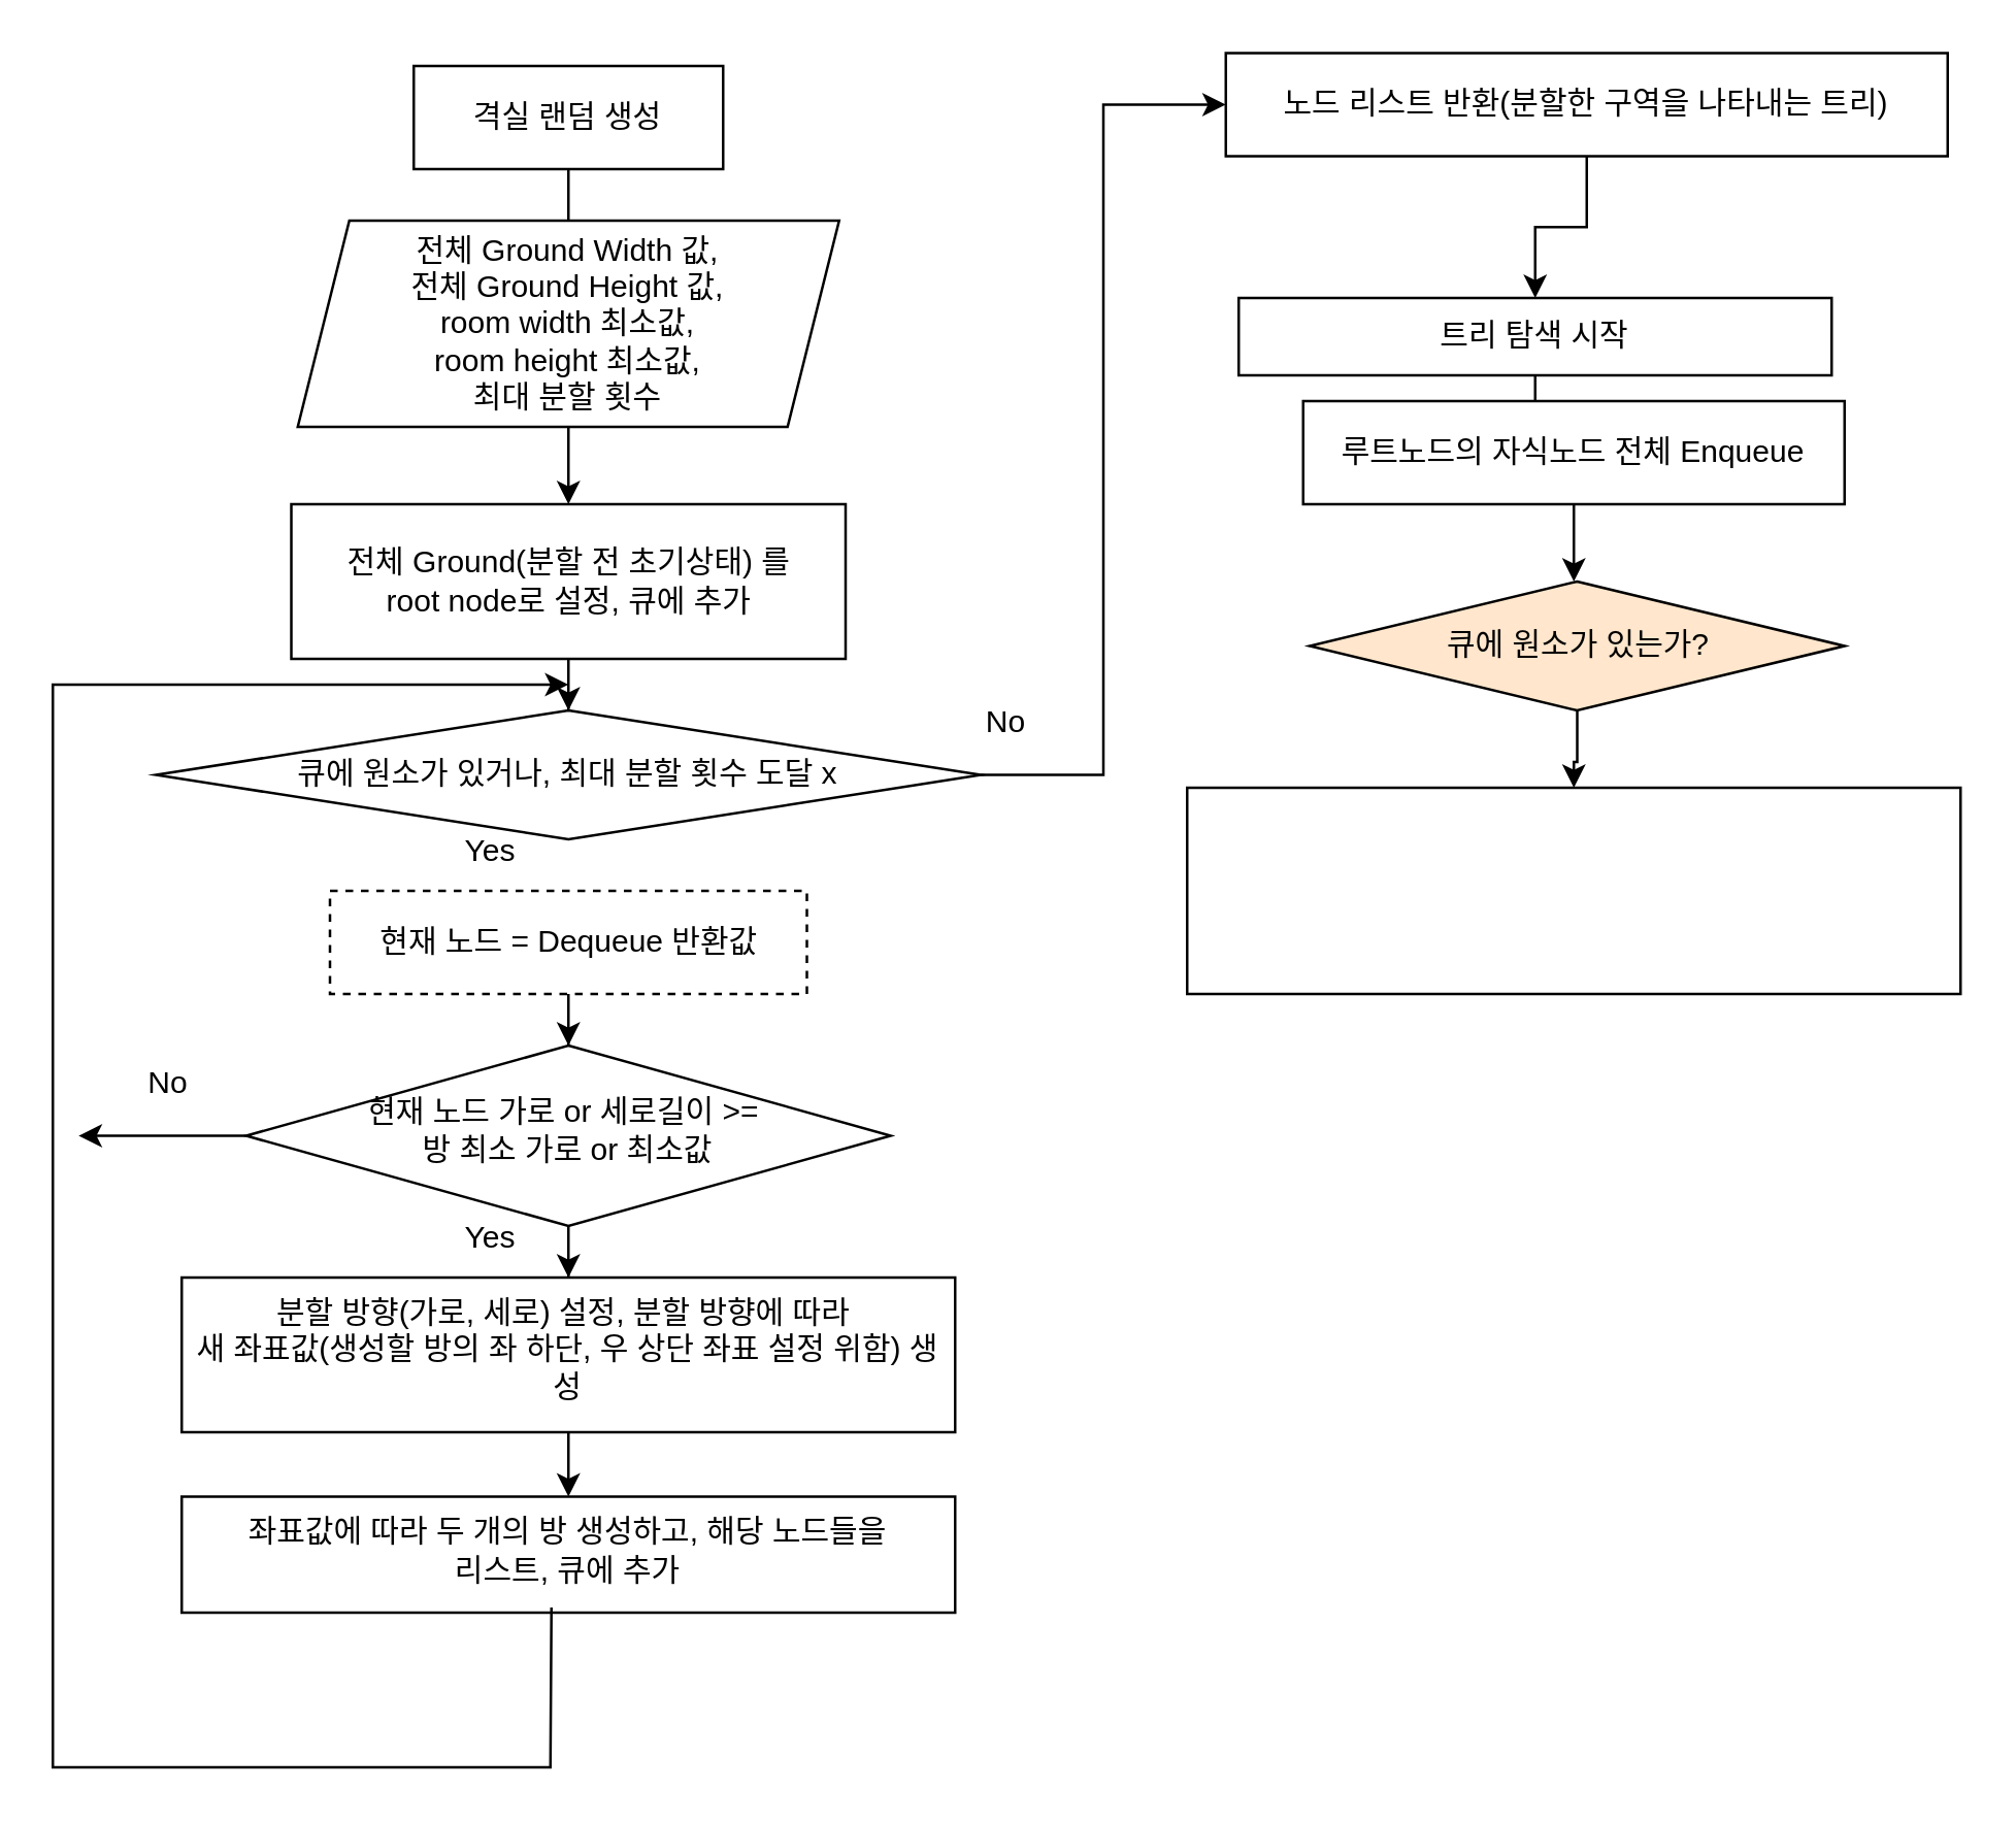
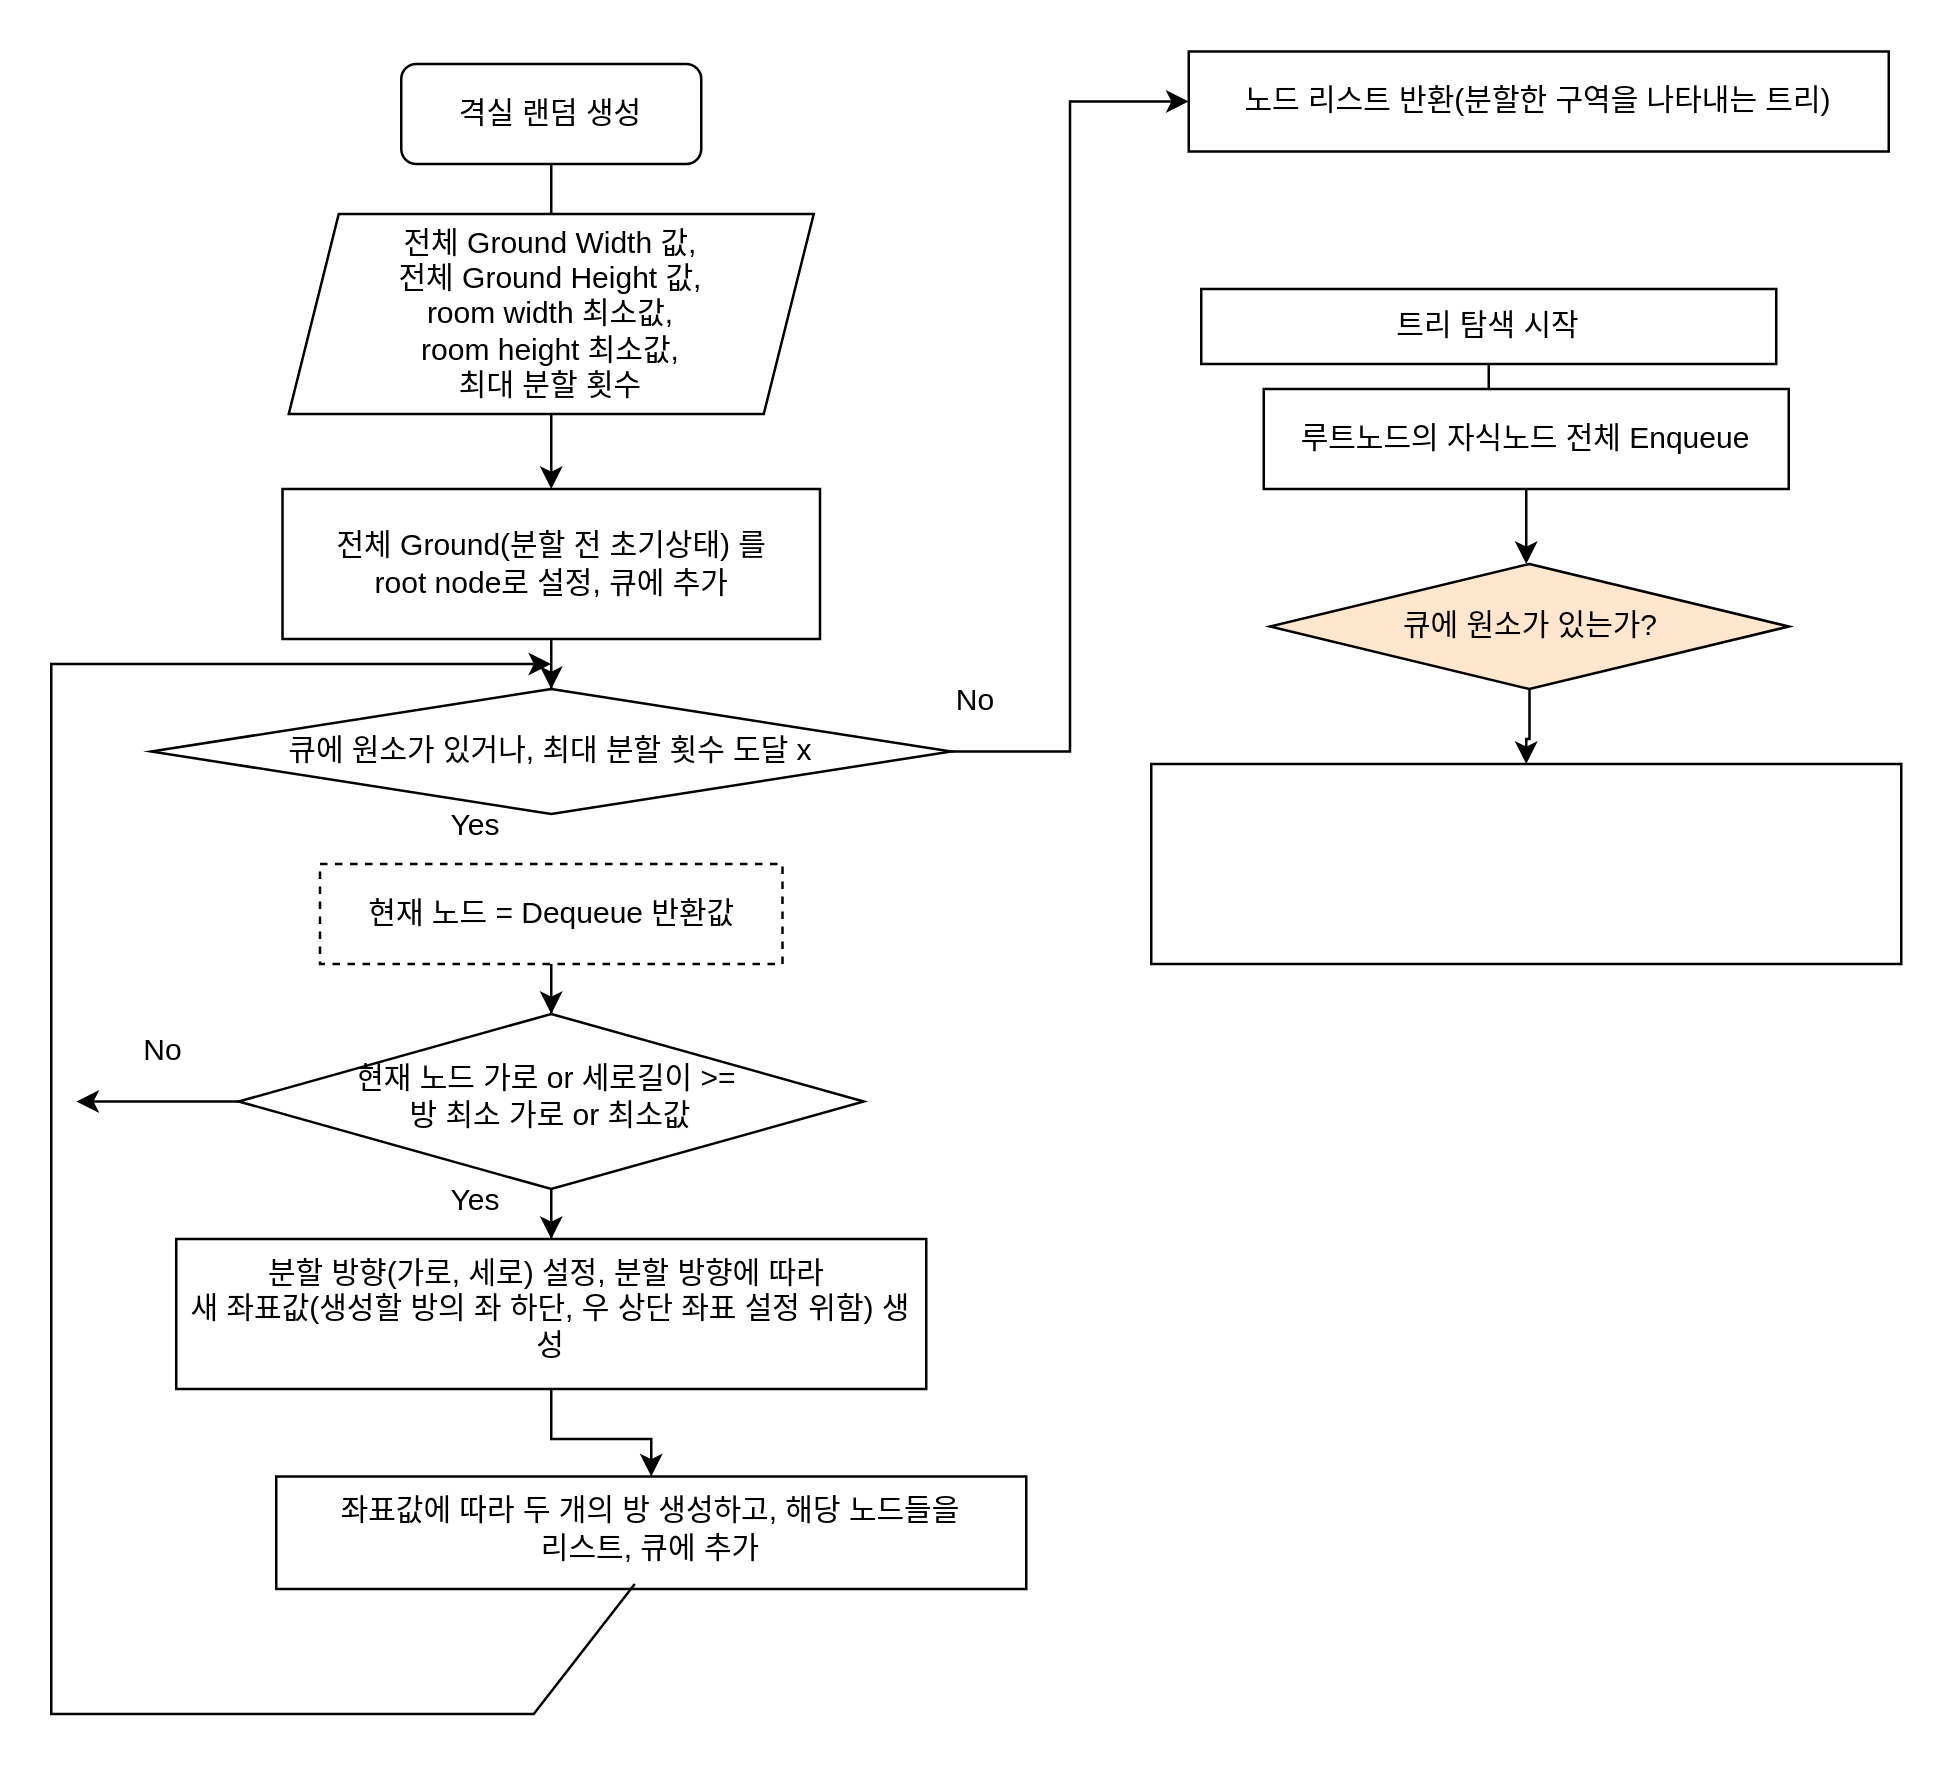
- <mxCell id="3" value="격실 랜덤 생성" style="whiteSpace=wrap;html=1;fontSize=12;glass=0;strokeWidth=1;shadow=0;rounded=0;" parent="1" vertex="1"><mxGeometry x="160" y="25" width="120" height="40" as="geometry" /></mxCell>
+ <mxCell id="3" value="격실 랜덤 생성" style="rounded=1;whiteSpace=wrap;html=1;fontSize=12;glass=0;strokeWidth=1;shadow=0;" parent="1" vertex="1"><mxGeometry x="160" y="25" width="120" height="40" as="geometry" /></mxCell>
- <mxCell id="18" value="" style="edgeStyle=orthogonalEdgeStyle;rounded=0;orthogonalLoop=1;jettySize=auto;html=1;" edge="1" parent="1" source="19" target="26"><mxGeometry relative="1" as="geometry" /></mxCell>
- <mxCell id="16" value="좌표값에 따라 두 개의 방 생성하고, 해당 노드들을&lt;div&gt;&amp;nbsp;리스트, 큐에 추가&amp;nbsp;&lt;/div&gt;" style="whiteSpace=wrap;html=1;shadow=0;strokeWidth=1;spacing=6;spacingTop=-4;" vertex="1" parent="1"><mxGeometry x="70" y="580" width="300" height="45" as="geometry" /></mxCell>
+ <mxCell id="16" value="좌표값에 따라 두 개의 방 생성하고, 해당 노드들을&lt;div&gt;&amp;nbsp;리스트, 큐에 추가&amp;nbsp;&lt;/div&gt;" style="whiteSpace=wrap;html=1;shadow=0;strokeWidth=1;spacing=6;spacingTop=-4;" vertex="1" parent="1"><mxGeometry x="110" y="590" width="300" height="45" as="geometry" /></mxCell>
